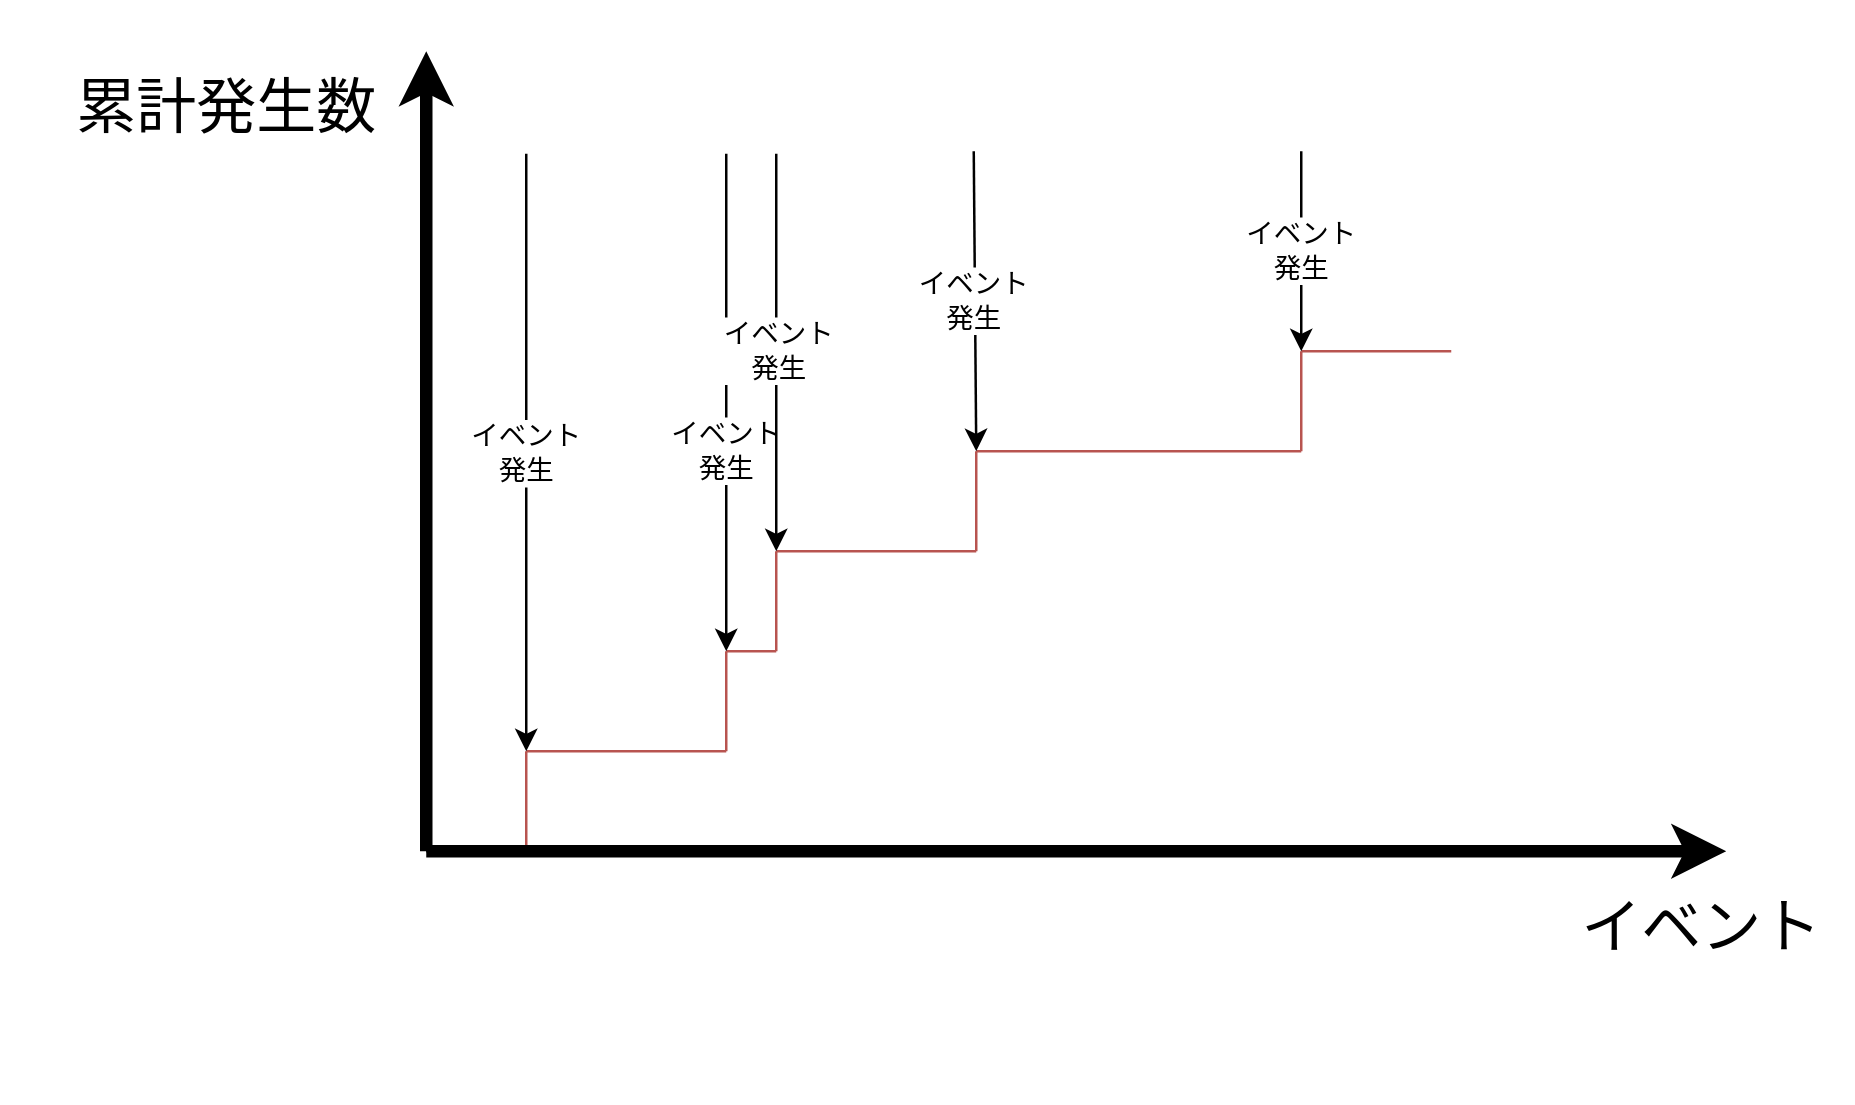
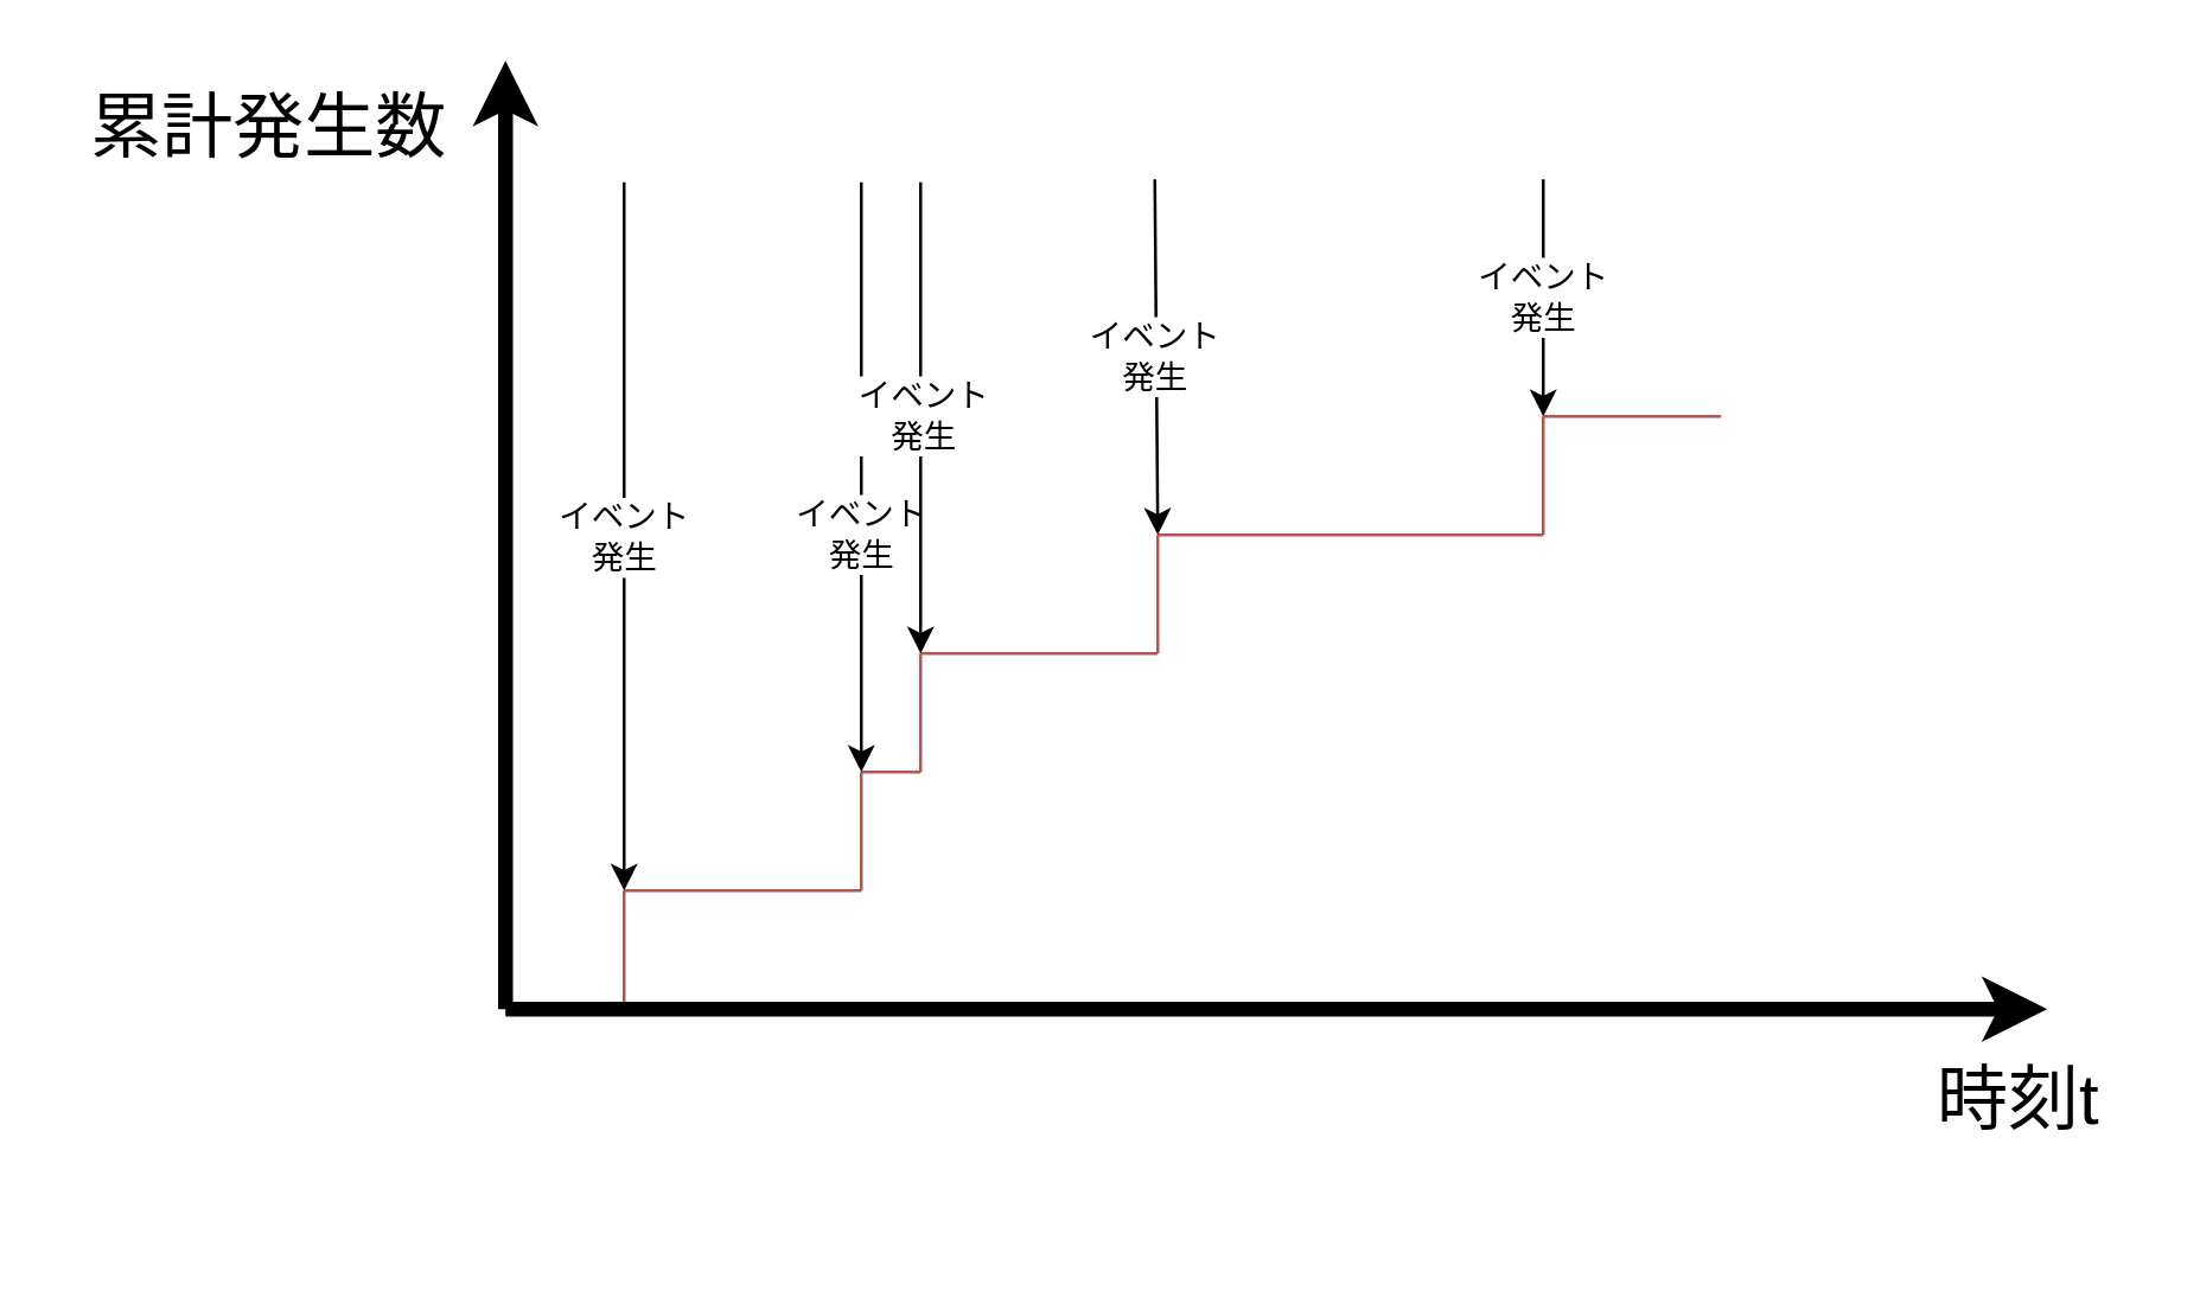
- <mxCell id="20" value="&lt;font style=&quot;font-size: 24px;&quot;&gt;イベント&lt;br&gt;&lt;br&gt;&lt;/font&gt;" style="text;html=1;align=center;verticalAlign=middle;resizable=0;points=[];autosize=1;strokeColor=none;fillColor=none;strokeWidth=12;" parent="1" vertex="1"><mxGeometry x="640" y="350" width="80" height="70" as="geometry" /></mxCell>
+ <mxCell id="20" value="&lt;font style=&quot;font-size: 24px;&quot;&gt;時刻t&lt;br&gt;&lt;br&gt;&lt;/font&gt;" style="text;html=1;align=center;verticalAlign=middle;resizable=0;points=[];autosize=1;strokeColor=none;fillColor=none;strokeWidth=12;" parent="1" vertex="1"><mxGeometry x="640" y="350" width="80" height="70" as="geometry" /></mxCell>
